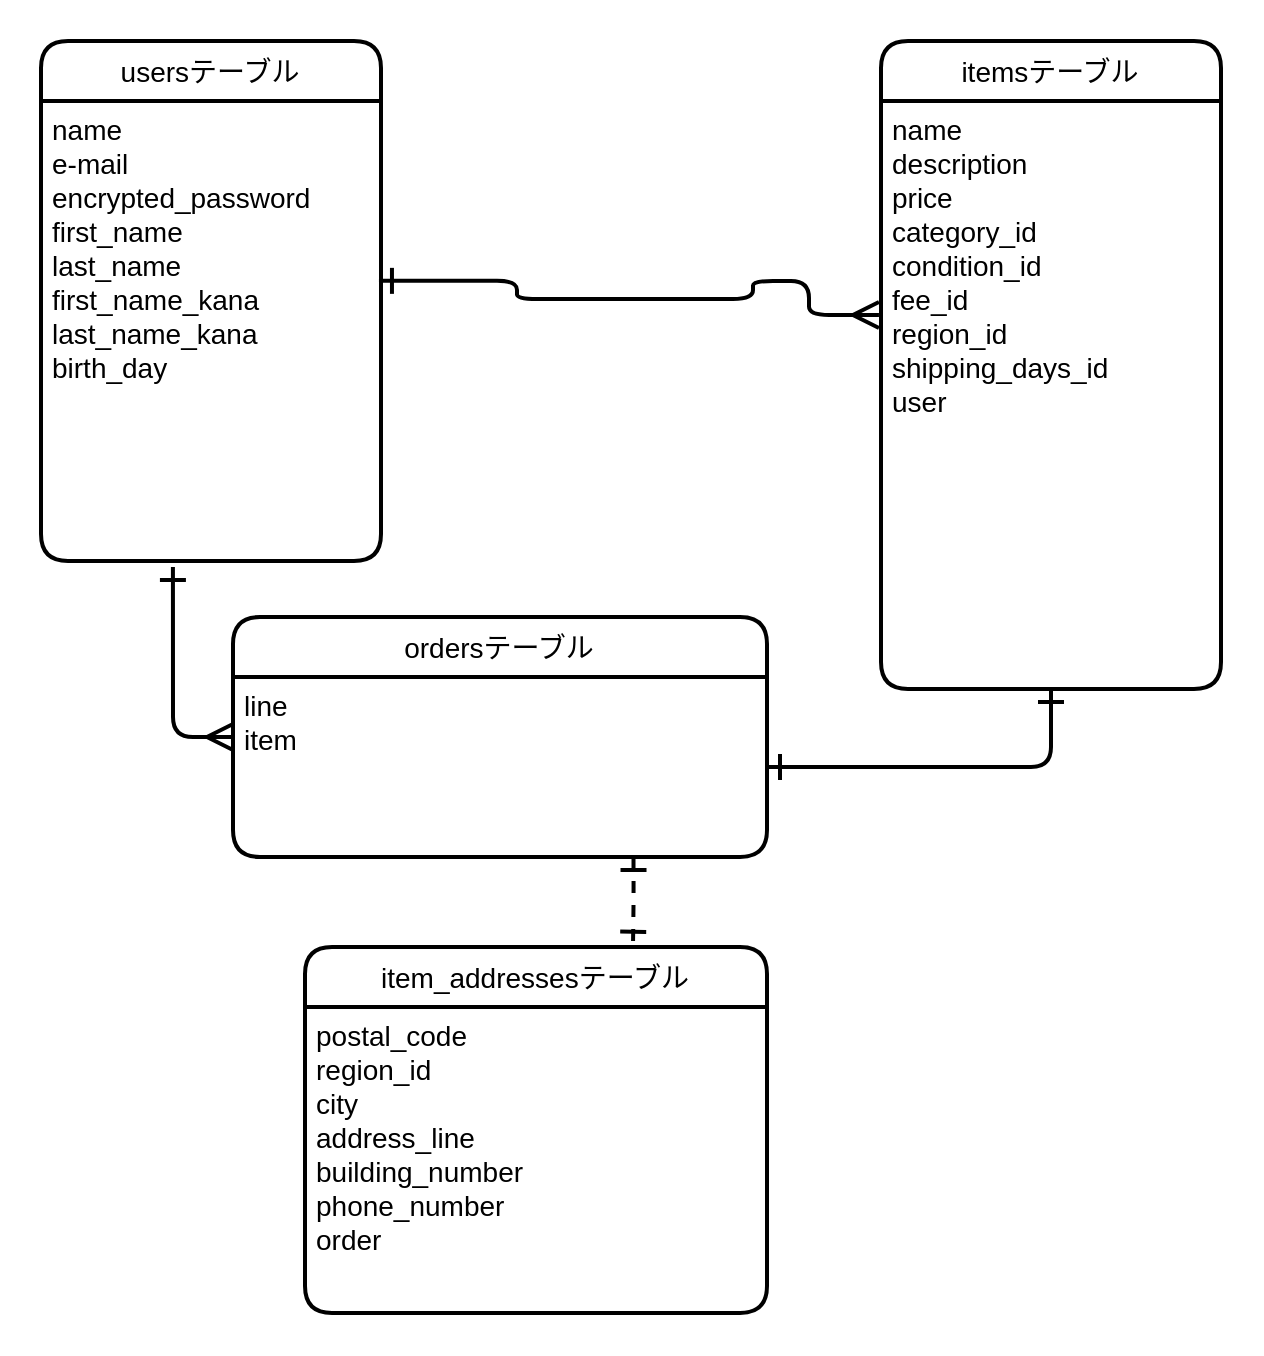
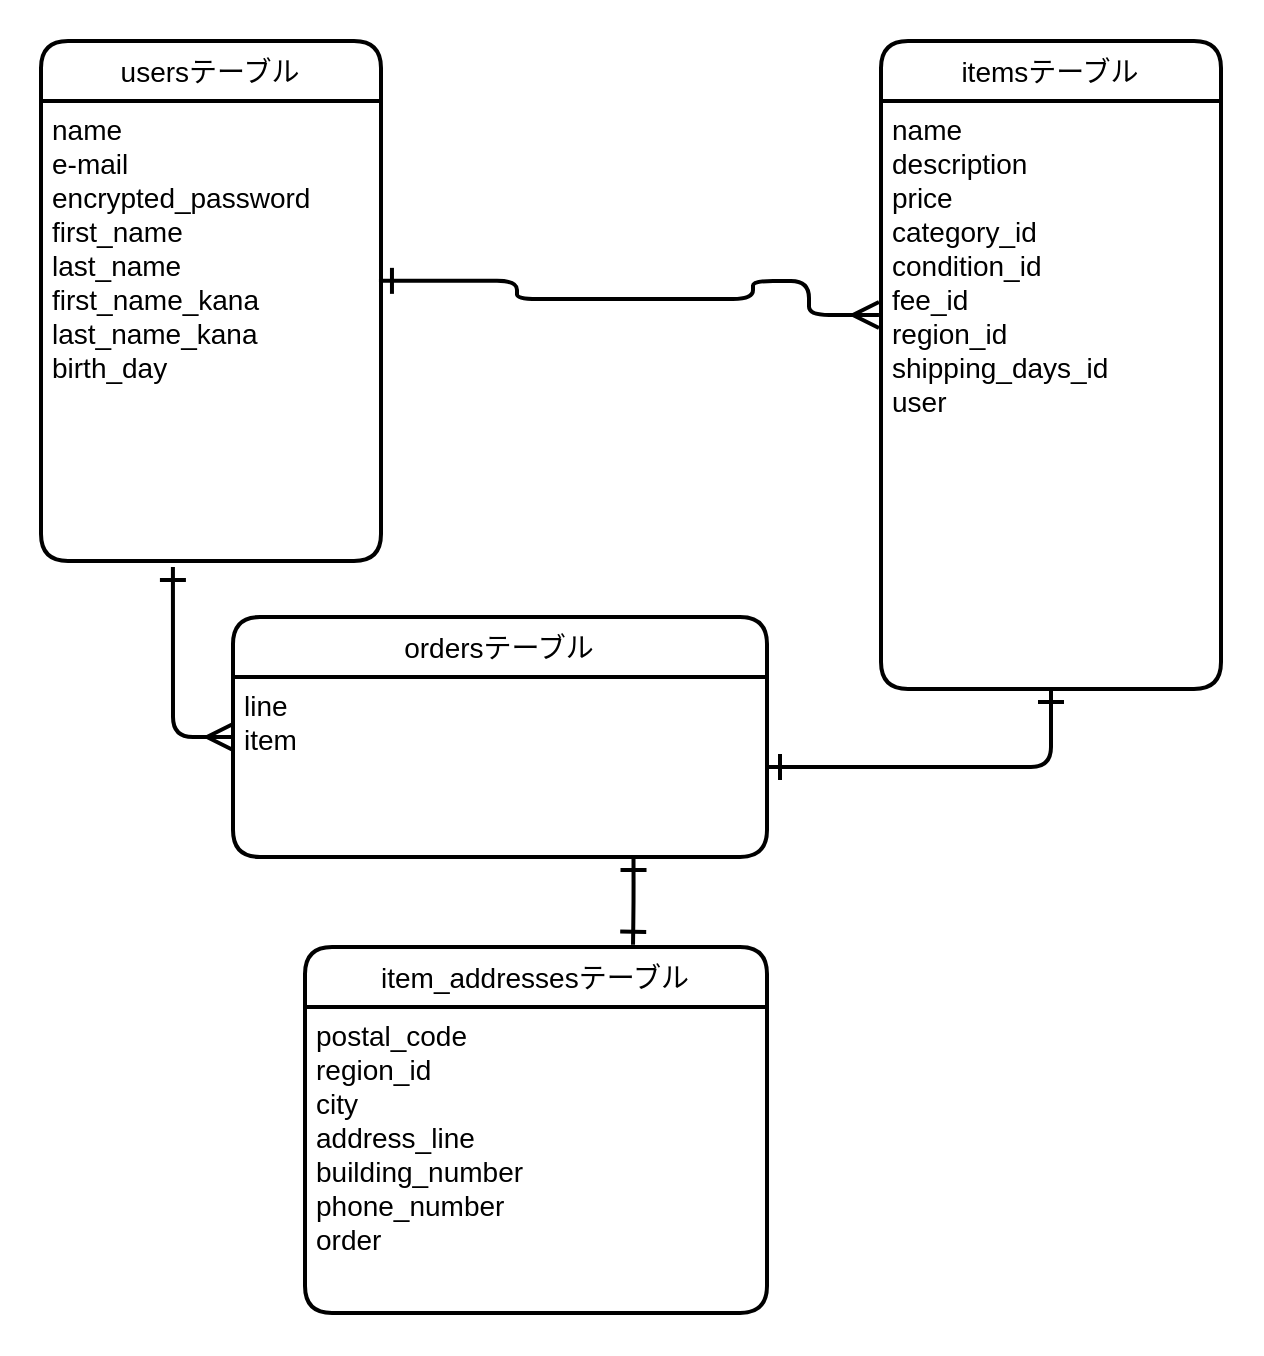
- <mxCell id="11" style="edgeStyle=orthogonalEdgeStyle;rounded=1;orthogonalLoop=1;jettySize=auto;html=1;exitX=0.75;exitY=1;exitDx=0;exitDy=0;entryX=0.71;entryY=-0.006;entryDx=0;entryDy=0;entryPerimeter=0;startArrow=ERone;startFill=0;endArrow=ERone;endFill=0;strokeWidth=2;endSize=10;startSize=10;dashed=1;" parent="1" source="7" target="8" edge="1"><mxGeometry relative="1" as="geometry" /></mxCell>
+ <mxCell id="11" style="edgeStyle=orthogonalEdgeStyle;rounded=1;orthogonalLoop=1;jettySize=auto;html=1;exitX=0.75;exitY=1;exitDx=0;exitDy=0;entryX=0.71;entryY=-0.006;entryDx=0;entryDy=0;entryPerimeter=0;startArrow=ERone;startFill=0;endArrow=ERone;endFill=0;strokeWidth=2;endSize=10;startSize=10;" parent="1" source="7" target="8" edge="1"><mxGeometry relative="1" as="geometry" /></mxCell>
